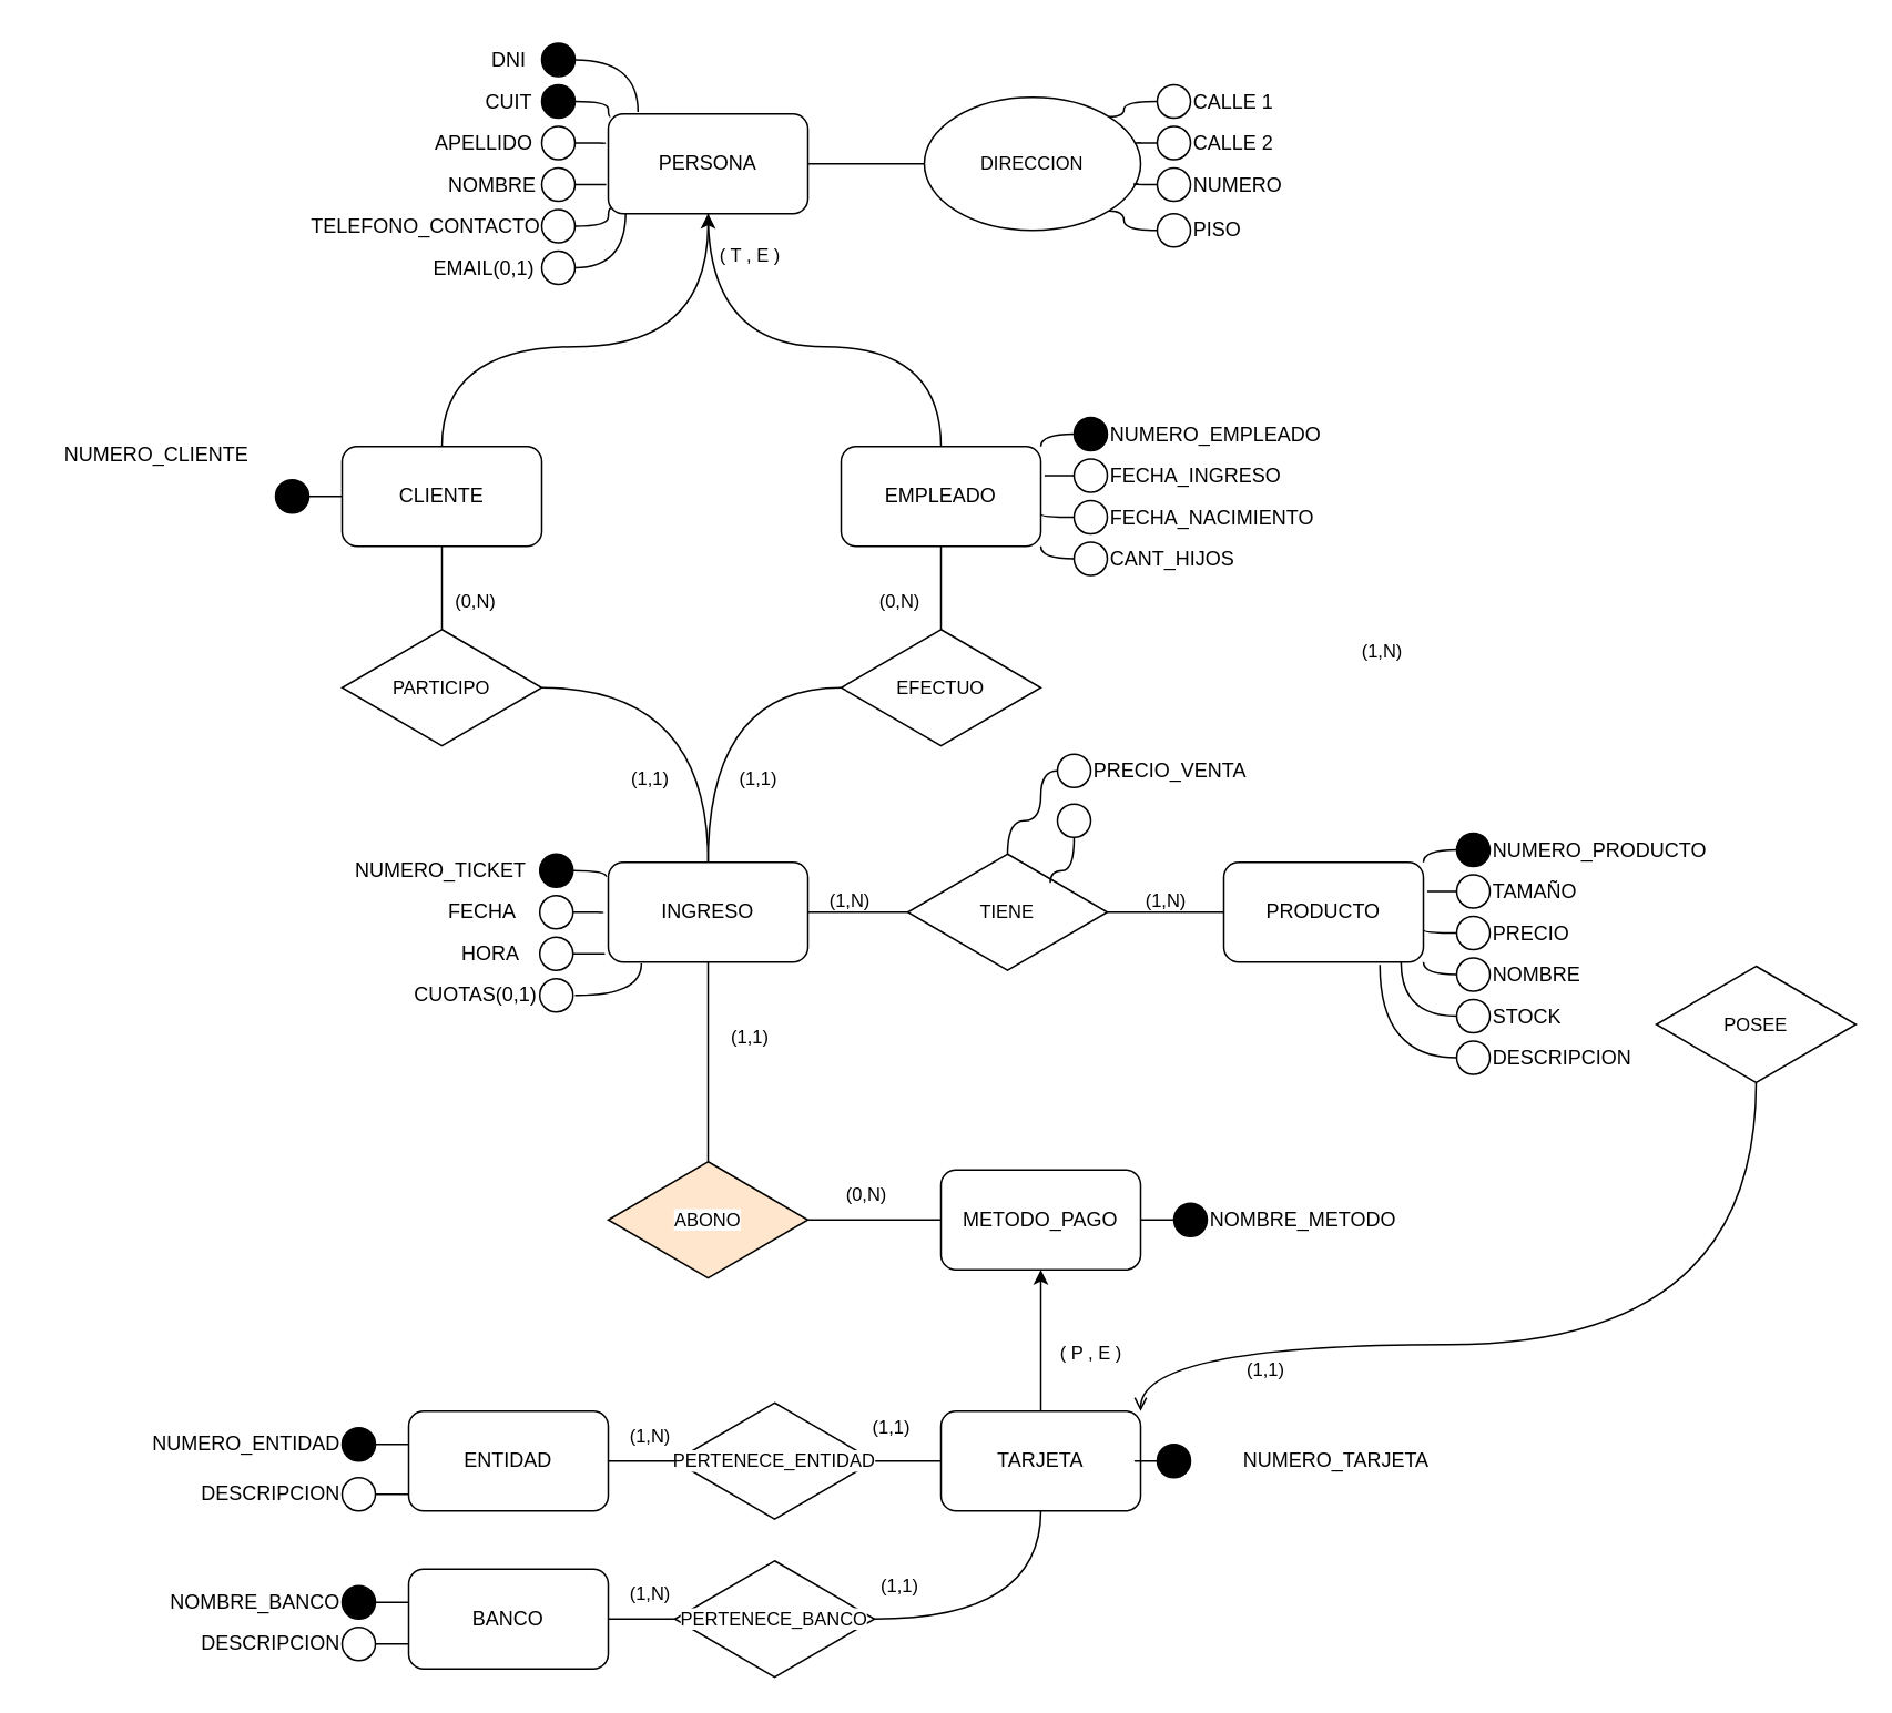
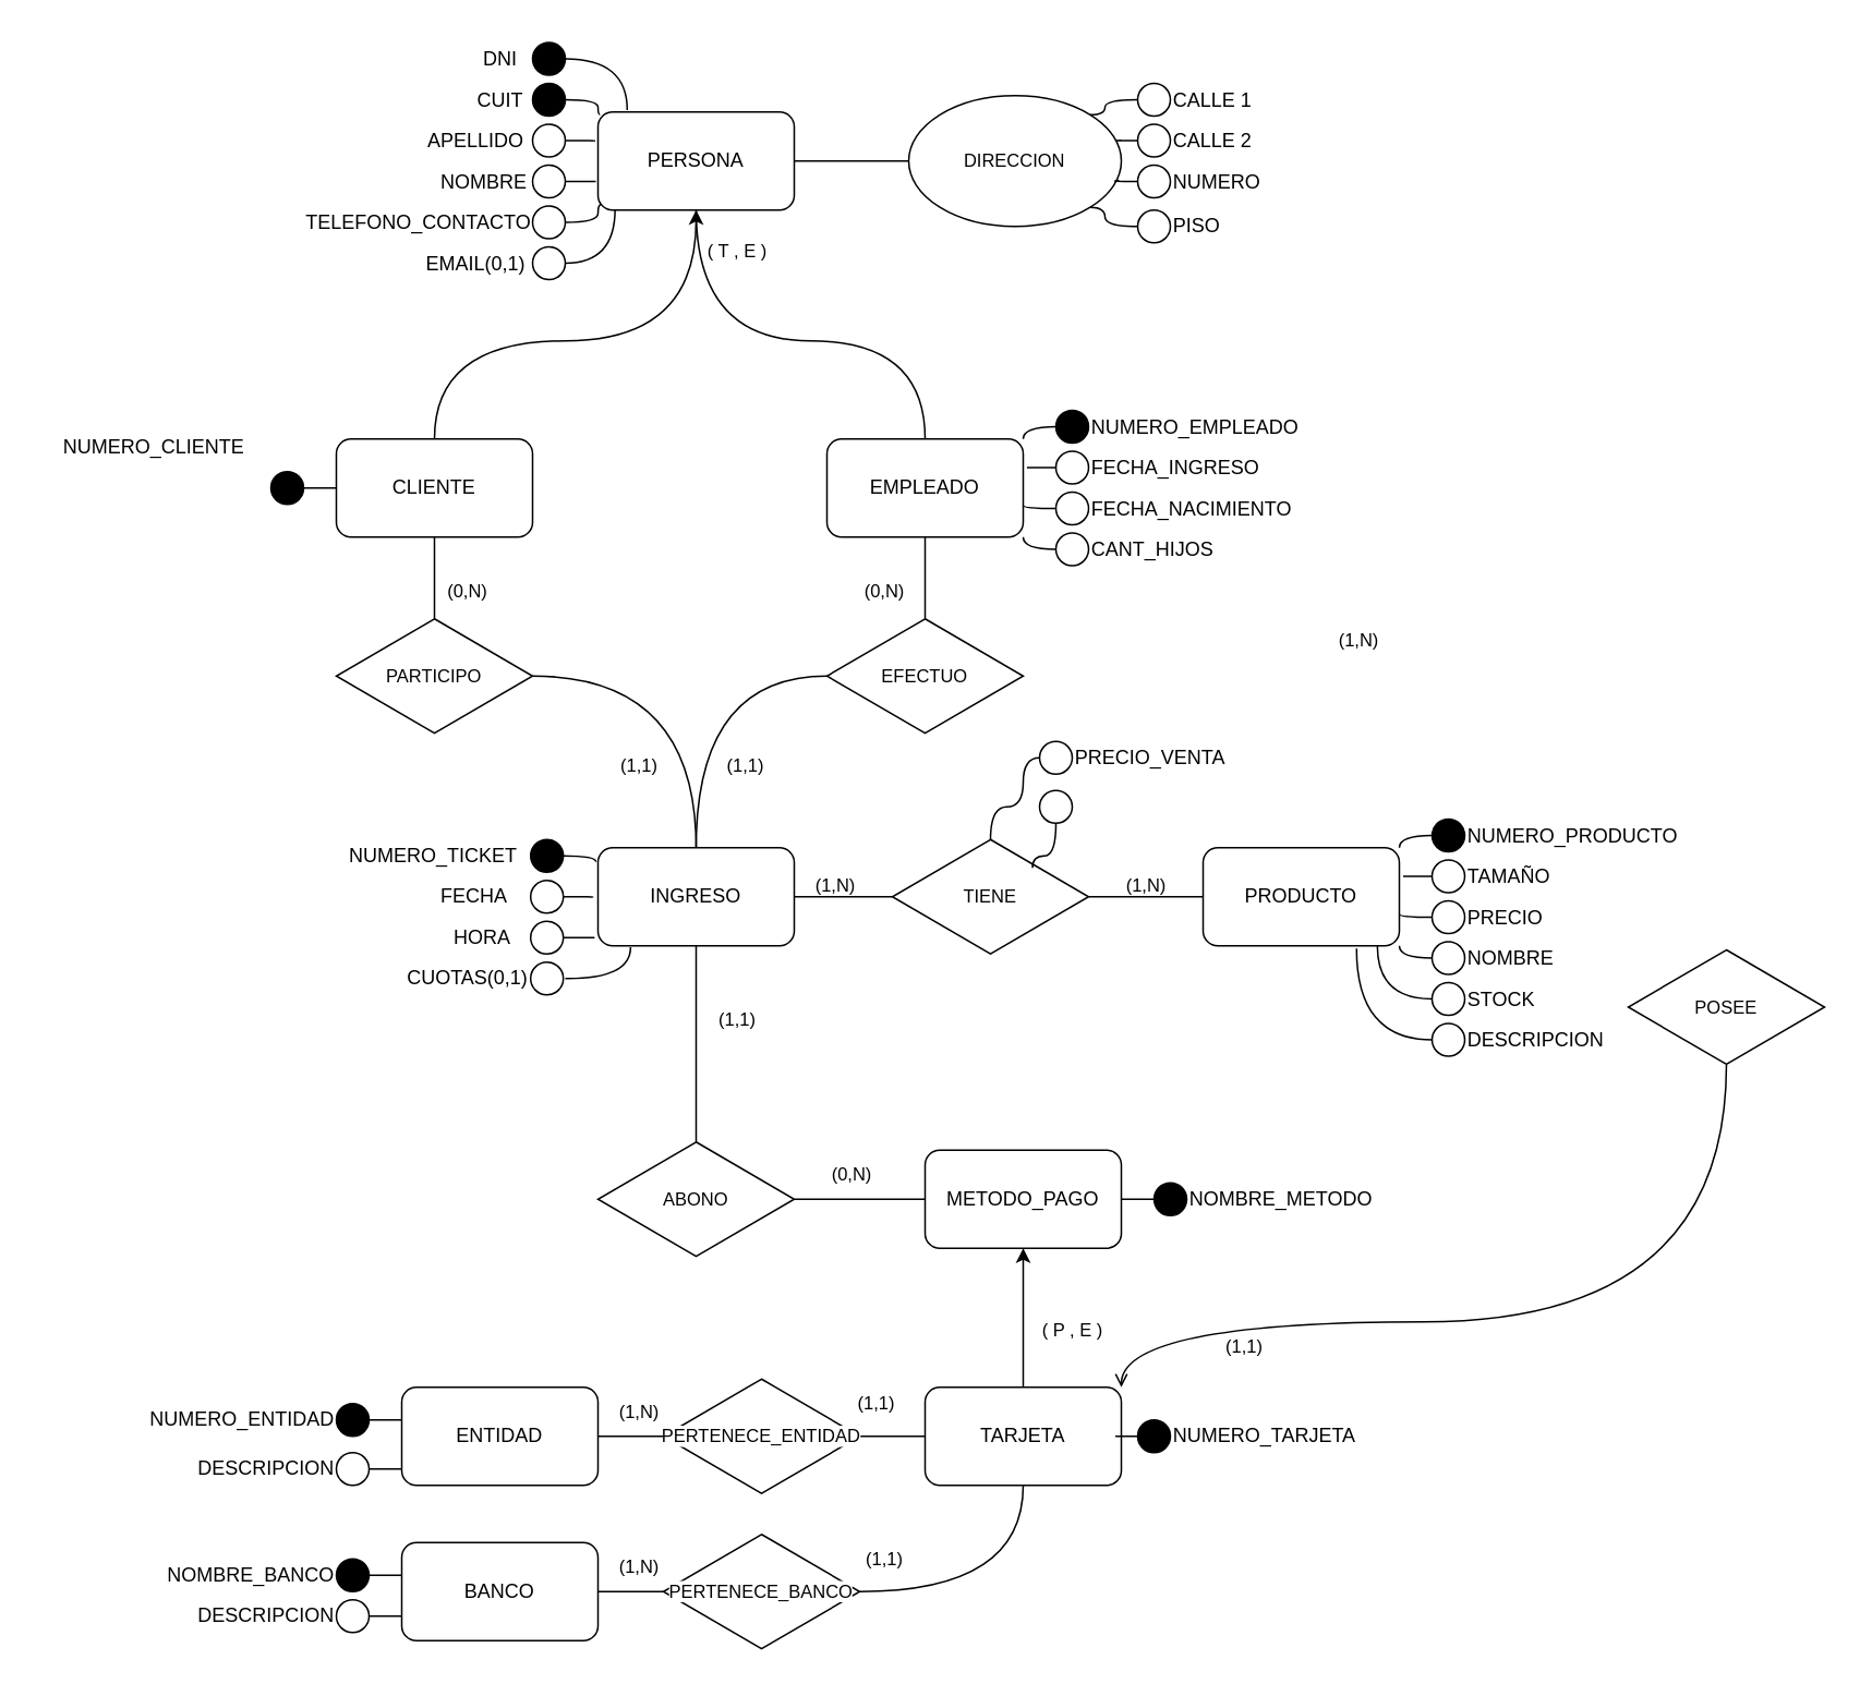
- <mxCell id="100" value="ABONO" style="rhombus;whiteSpace=wrap;html=1;fontFamily=Helvetica;fontSize=11;fontColor=default;labelBackgroundColor=default;fillColor=#ffe6cc;" parent="1" vertex="1"><mxGeometry x="365" y="698" width="120" height="70" as="geometry" /></mxCell>
+ <mxCell id="100" value="ABONO" style="rhombus;whiteSpace=wrap;html=1;fontFamily=Helvetica;fontSize=11;fontColor=default;labelBackgroundColor=default;" parent="1" vertex="1"><mxGeometry x="365" y="698" width="120" height="70" as="geometry" /></mxCell>
- <mxCell id="145" value="NUMERO_TARJETA" style="text;html=1;align=left;verticalAlign=middle;resizable=0;points=[];autosize=1;strokeColor=none;fillColor=none;" parent="1" vertex="1"><mxGeometry x="745" y="863" width="130" height="30" as="geometry" /></mxCell>
+ <mxCell id="145" value="NUMERO_TARJETA" style="text;html=1;align=left;verticalAlign=middle;resizable=0;points=[];autosize=1;strokeColor=none;fillColor=none;" parent="1" vertex="1"><mxGeometry x="715" y="863" width="130" height="30" as="geometry" /></mxCell>
